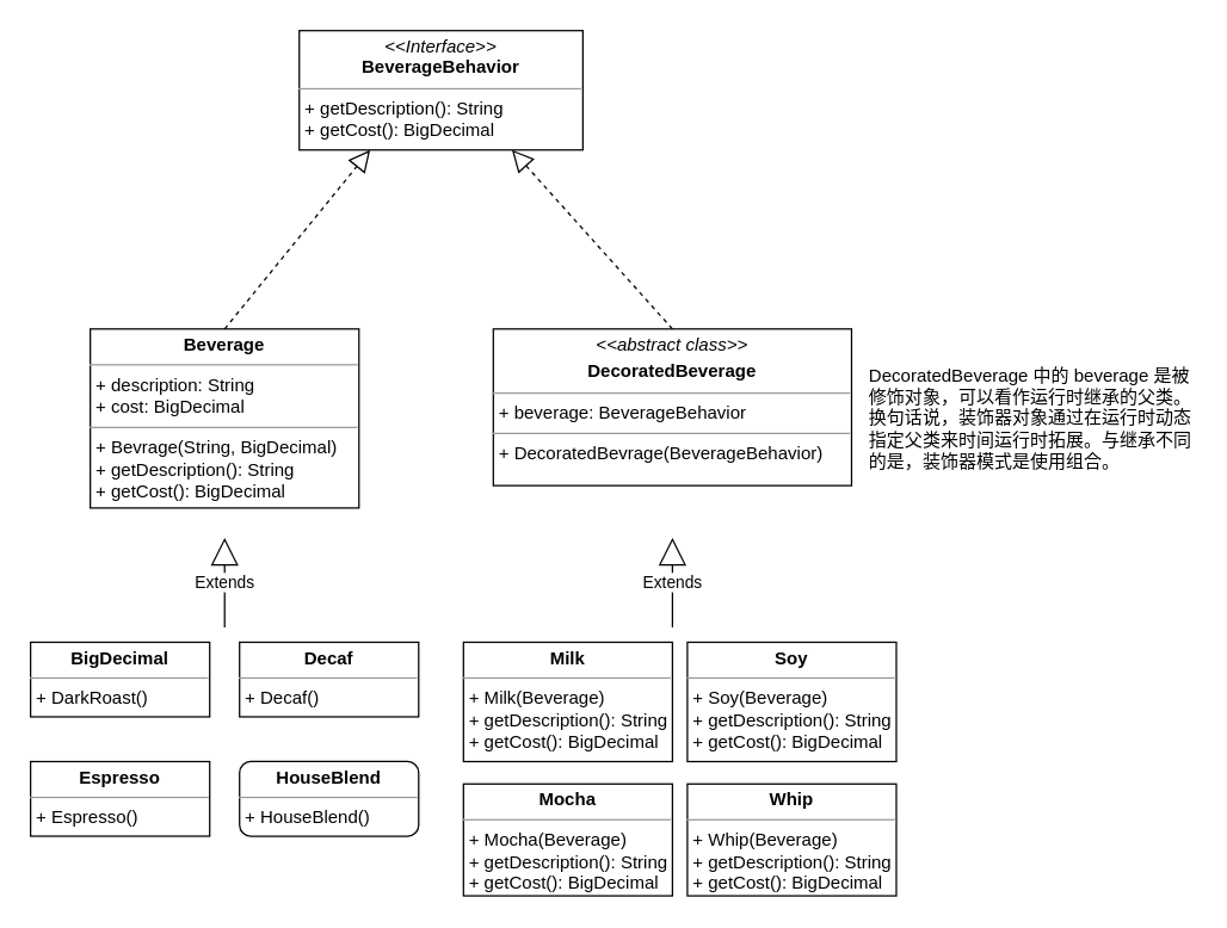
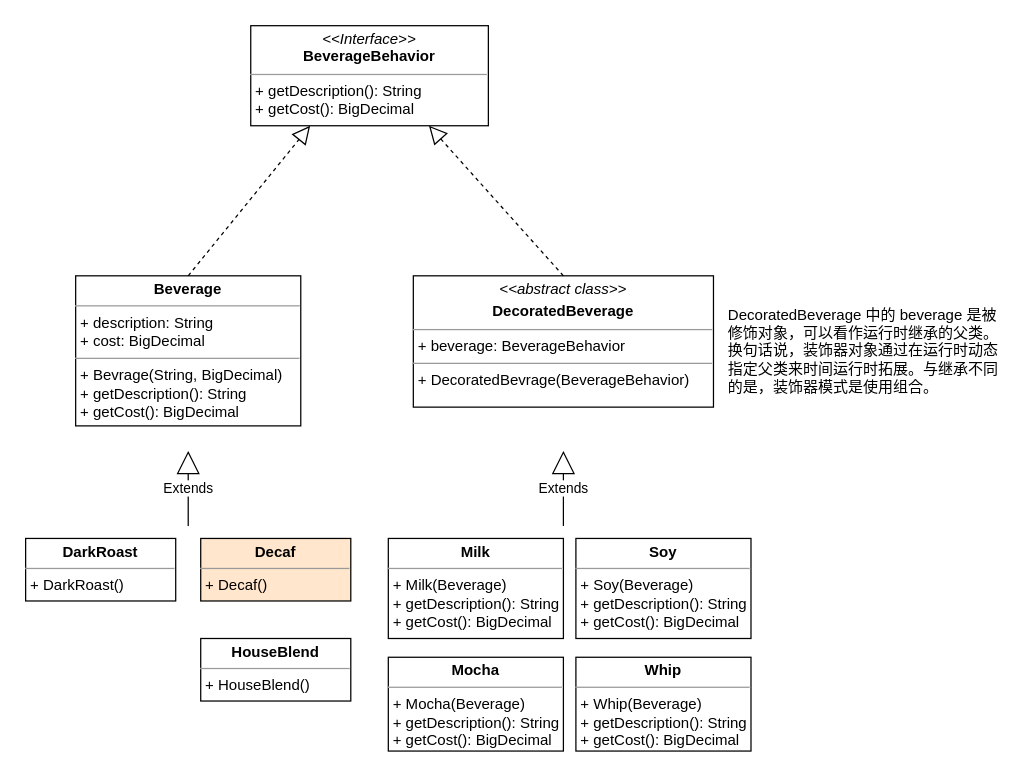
- <mxCell id="5" value="&lt;p style=&quot;margin: 0px ; margin-top: 4px ; text-align: center&quot;&gt;&lt;b&gt;BigDecimal&lt;/b&gt;&lt;/p&gt;&lt;hr size=&quot;1&quot;&gt;&lt;p style=&quot;margin: 0px ; margin-left: 4px&quot;&gt;&lt;/p&gt;&lt;p style=&quot;margin: 0px ; margin-left: 4px&quot;&gt;+ DarkRoast()&lt;/p&gt;" style="verticalAlign=top;align=left;overflow=fill;fontSize=12;fontFamily=Helvetica;html=1;" vertex="1" parent="1"><mxGeometry x="20" y="430" width="120" height="50" as="geometry" /></mxCell>
+ <mxCell id="5" value="&lt;p style=&quot;margin: 0px ; margin-top: 4px ; text-align: center&quot;&gt;&lt;b&gt;DarkRoast&lt;/b&gt;&lt;/p&gt;&lt;hr size=&quot;1&quot;&gt;&lt;p style=&quot;margin: 0px ; margin-left: 4px&quot;&gt;&lt;/p&gt;&lt;p style=&quot;margin: 0px ; margin-left: 4px&quot;&gt;+ DarkRoast()&lt;/p&gt;" style="verticalAlign=top;align=left;overflow=fill;fontSize=12;fontFamily=Helvetica;html=1;" vertex="1" parent="1"><mxGeometry x="20" y="430" width="120" height="50" as="geometry" /></mxCell>
- <mxCell id="6" value="&lt;p style=&quot;margin: 0px ; margin-top: 4px ; text-align: center&quot;&gt;&lt;b&gt;Decaf&lt;/b&gt;&lt;/p&gt;&lt;hr size=&quot;1&quot;&gt;&lt;p style=&quot;margin: 0px ; margin-left: 4px&quot;&gt;&lt;/p&gt;&lt;p style=&quot;margin: 0px ; margin-left: 4px&quot;&gt;+ Decaf()&lt;/p&gt;" style="verticalAlign=top;align=left;overflow=fill;fontSize=12;fontFamily=Helvetica;html=1;" vertex="1" parent="1"><mxGeometry x="160" y="430" width="120" height="50" as="geometry" /></mxCell>
+ <mxCell id="6" value="&lt;p style=&quot;margin: 0px ; margin-top: 4px ; text-align: center&quot;&gt;&lt;b&gt;Decaf&lt;/b&gt;&lt;/p&gt;&lt;hr size=&quot;1&quot;&gt;&lt;p style=&quot;margin: 0px ; margin-left: 4px&quot;&gt;&lt;/p&gt;&lt;p style=&quot;margin: 0px ; margin-left: 4px&quot;&gt;+ Decaf()&lt;/p&gt;" style="verticalAlign=top;align=left;overflow=fill;fontSize=12;fontFamily=Helvetica;html=1;fillColor=#ffe6cc;" vertex="1" parent="1"><mxGeometry x="160" y="430" width="120" height="50" as="geometry" /></mxCell>
- <mxCell id="8" value="&lt;p style=&quot;margin: 0px ; margin-top: 4px ; text-align: center&quot;&gt;&lt;b&gt;Espresso&lt;/b&gt;&lt;/p&gt;&lt;hr size=&quot;1&quot;&gt;&lt;p style=&quot;margin: 0px ; margin-left: 4px&quot;&gt;&lt;/p&gt;&lt;p style=&quot;margin: 0px ; margin-left: 4px&quot;&gt;+ Espresso()&lt;/p&gt;" style="verticalAlign=top;align=left;overflow=fill;fontSize=12;fontFamily=Helvetica;html=1;" vertex="1" parent="1"><mxGeometry x="20" y="510" width="120" height="50" as="geometry" /></mxCell>
- <mxCell id="7" value="&lt;p style=&quot;margin: 0px ; margin-top: 4px ; text-align: center&quot;&gt;&lt;b&gt;HouseBlend&lt;/b&gt;&lt;/p&gt;&lt;hr size=&quot;1&quot;&gt;&lt;p style=&quot;margin: 0px ; margin-left: 4px&quot;&gt;&lt;/p&gt;&lt;p style=&quot;margin: 0px ; margin-left: 4px&quot;&gt;+ HouseBlend()&lt;/p&gt;" style="verticalAlign=top;align=left;overflow=fill;fontSize=12;fontFamily=Helvetica;html=1;rounded=1;" vertex="1" parent="1"><mxGeometry x="160" y="510" width="120" height="50" as="geometry" /></mxCell>
+ <mxCell id="7" value="&lt;p style=&quot;margin: 0px ; margin-top: 4px ; text-align: center&quot;&gt;&lt;b&gt;HouseBlend&lt;/b&gt;&lt;/p&gt;&lt;hr size=&quot;1&quot;&gt;&lt;p style=&quot;margin: 0px ; margin-left: 4px&quot;&gt;&lt;/p&gt;&lt;p style=&quot;margin: 0px ; margin-left: 4px&quot;&gt;+ HouseBlend()&lt;/p&gt;" style="verticalAlign=top;align=left;overflow=fill;fontSize=12;fontFamily=Helvetica;html=1;" vertex="1" parent="1"><mxGeometry x="160" y="510" width="120" height="50" as="geometry" /></mxCell>
